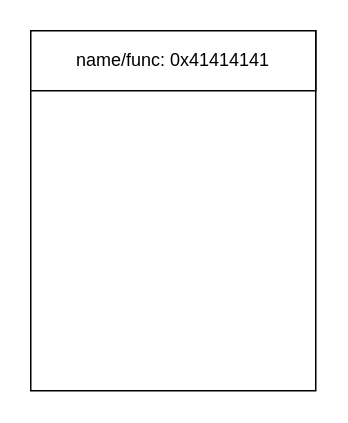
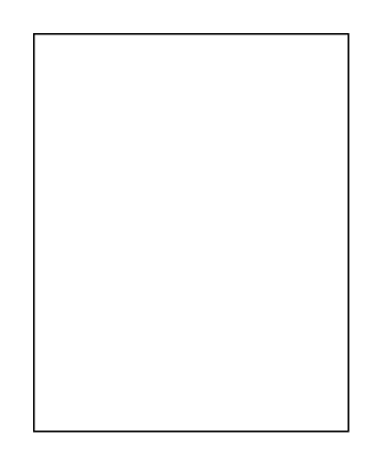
- <mxCell id="3" value="name/func: 0x41414141" style="rounded=0;whiteSpace=wrap;html=1;" vertex="1" parent="1"><mxGeometry x="20" y="20" width="190" height="40" as="geometry" /></mxCell>
